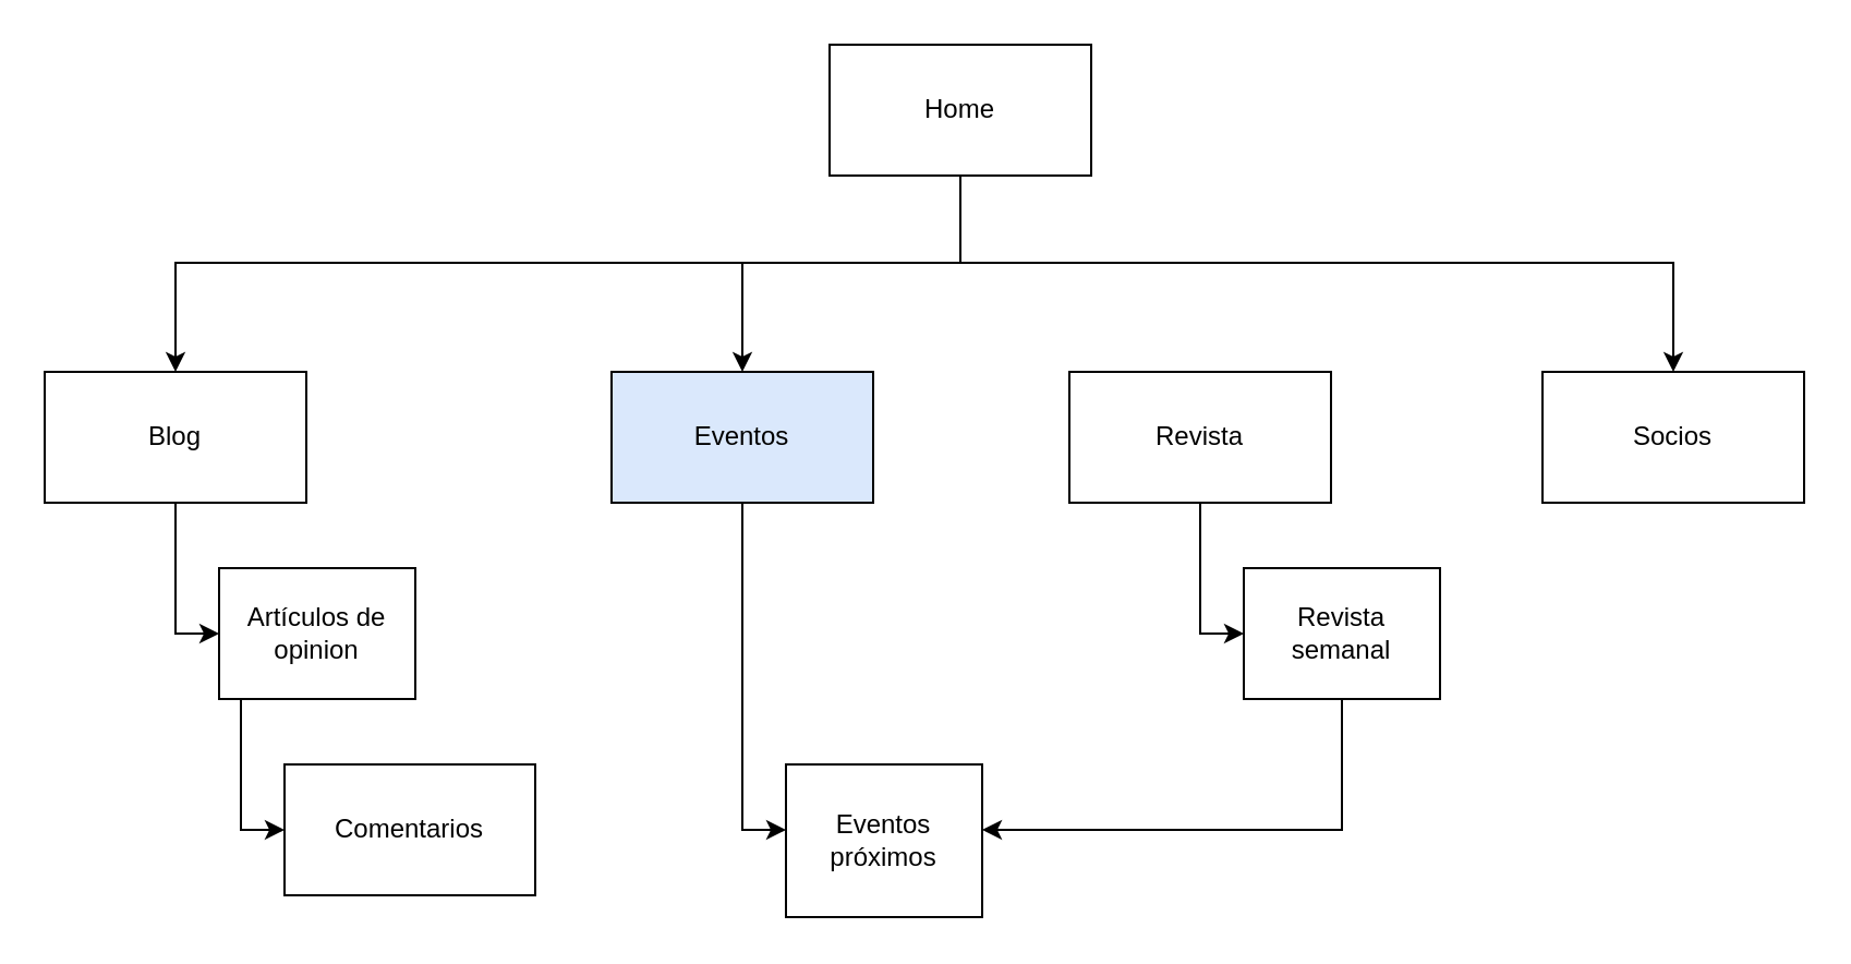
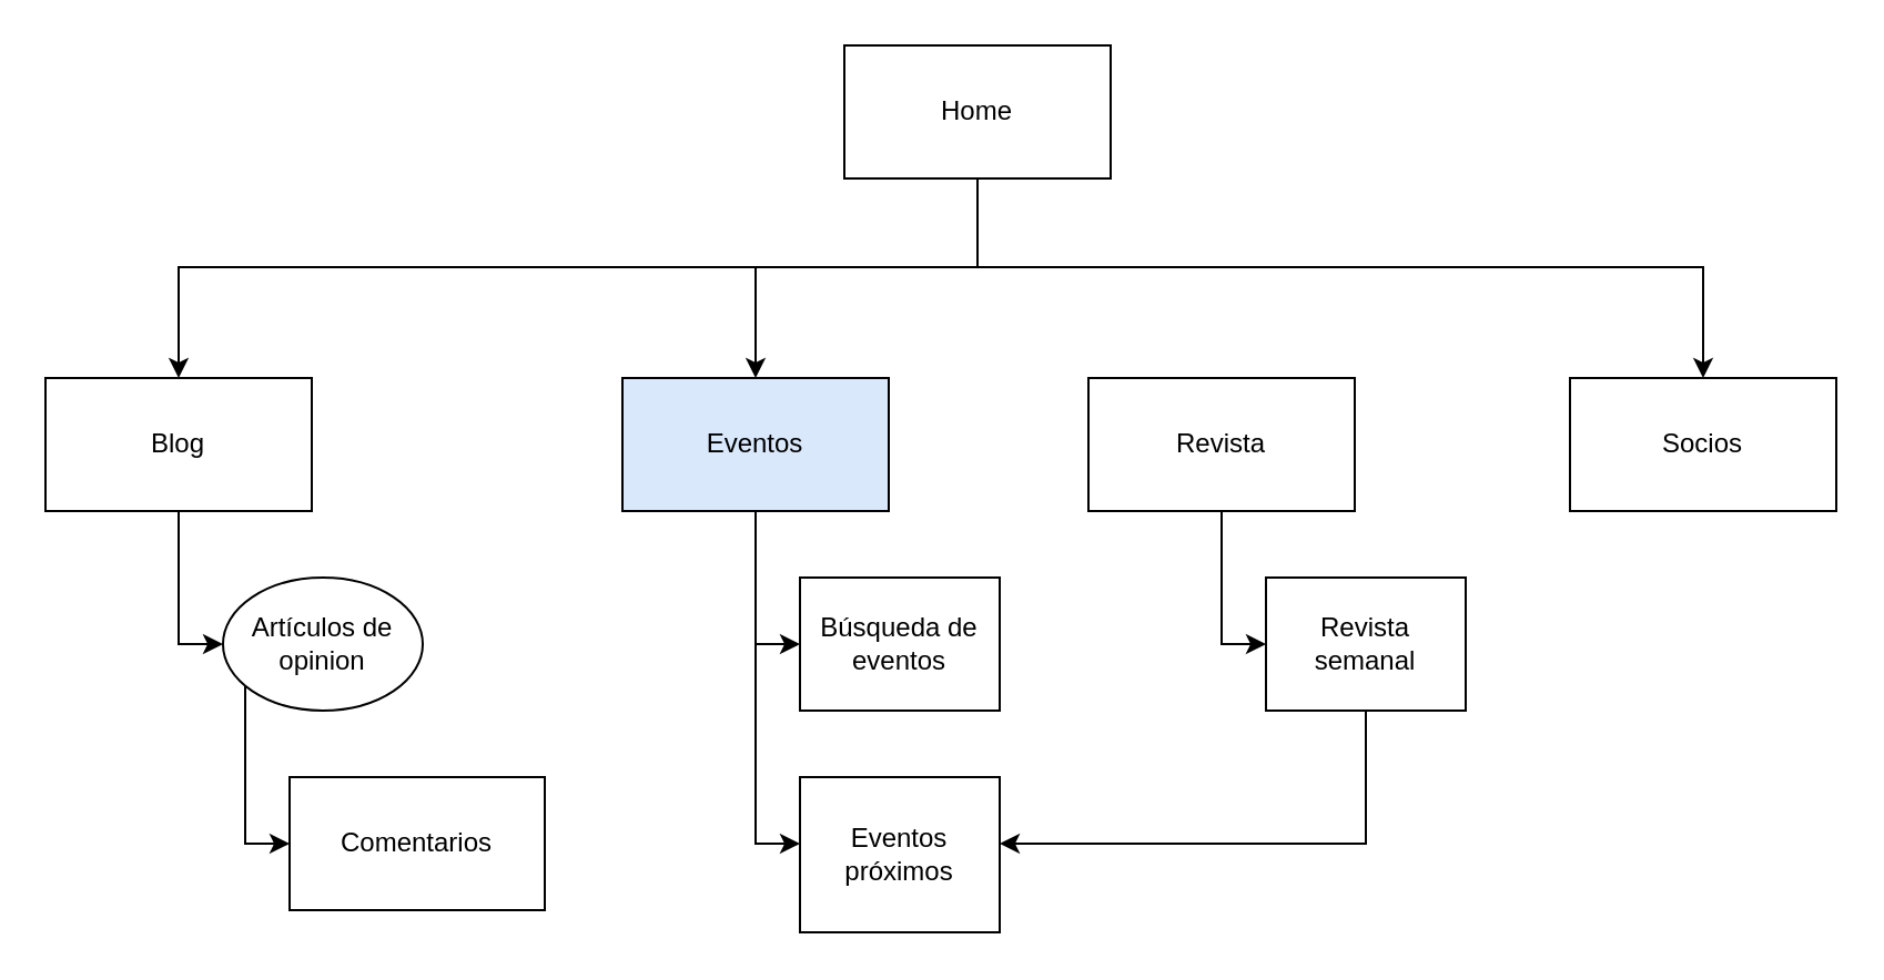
- <mxCell id="15" value="Artículos de opinion" style="rounded=0;whiteSpace=wrap;html=1;" vertex="1" parent="1"><mxGeometry x="100" y="260" width="90" height="60" as="geometry" /></mxCell>
+ <mxCell id="15" value="Artículos de opinion" style="ellipse;whiteSpace=wrap;html=1;" vertex="1" parent="1"><mxGeometry x="100" y="260" width="90" height="60" as="geometry" /></mxCell>
+ <mxCell id="8" style="edgeStyle=orthogonalEdgeStyle;rounded=0;orthogonalLoop=1;jettySize=auto;html=1;" edge="1" parent="1" source="10" target="17"><mxGeometry relative="1" as="geometry"><Array as="points"><mxPoint x="340" y="290" /></Array></mxGeometry></mxCell>
+ <mxCell id="17" value="Búsqueda de eventos" style="rounded=0;whiteSpace=wrap;html=1;" vertex="1" parent="1"><mxGeometry x="360" y="260" width="90" height="60" as="geometry" /></mxCell>
